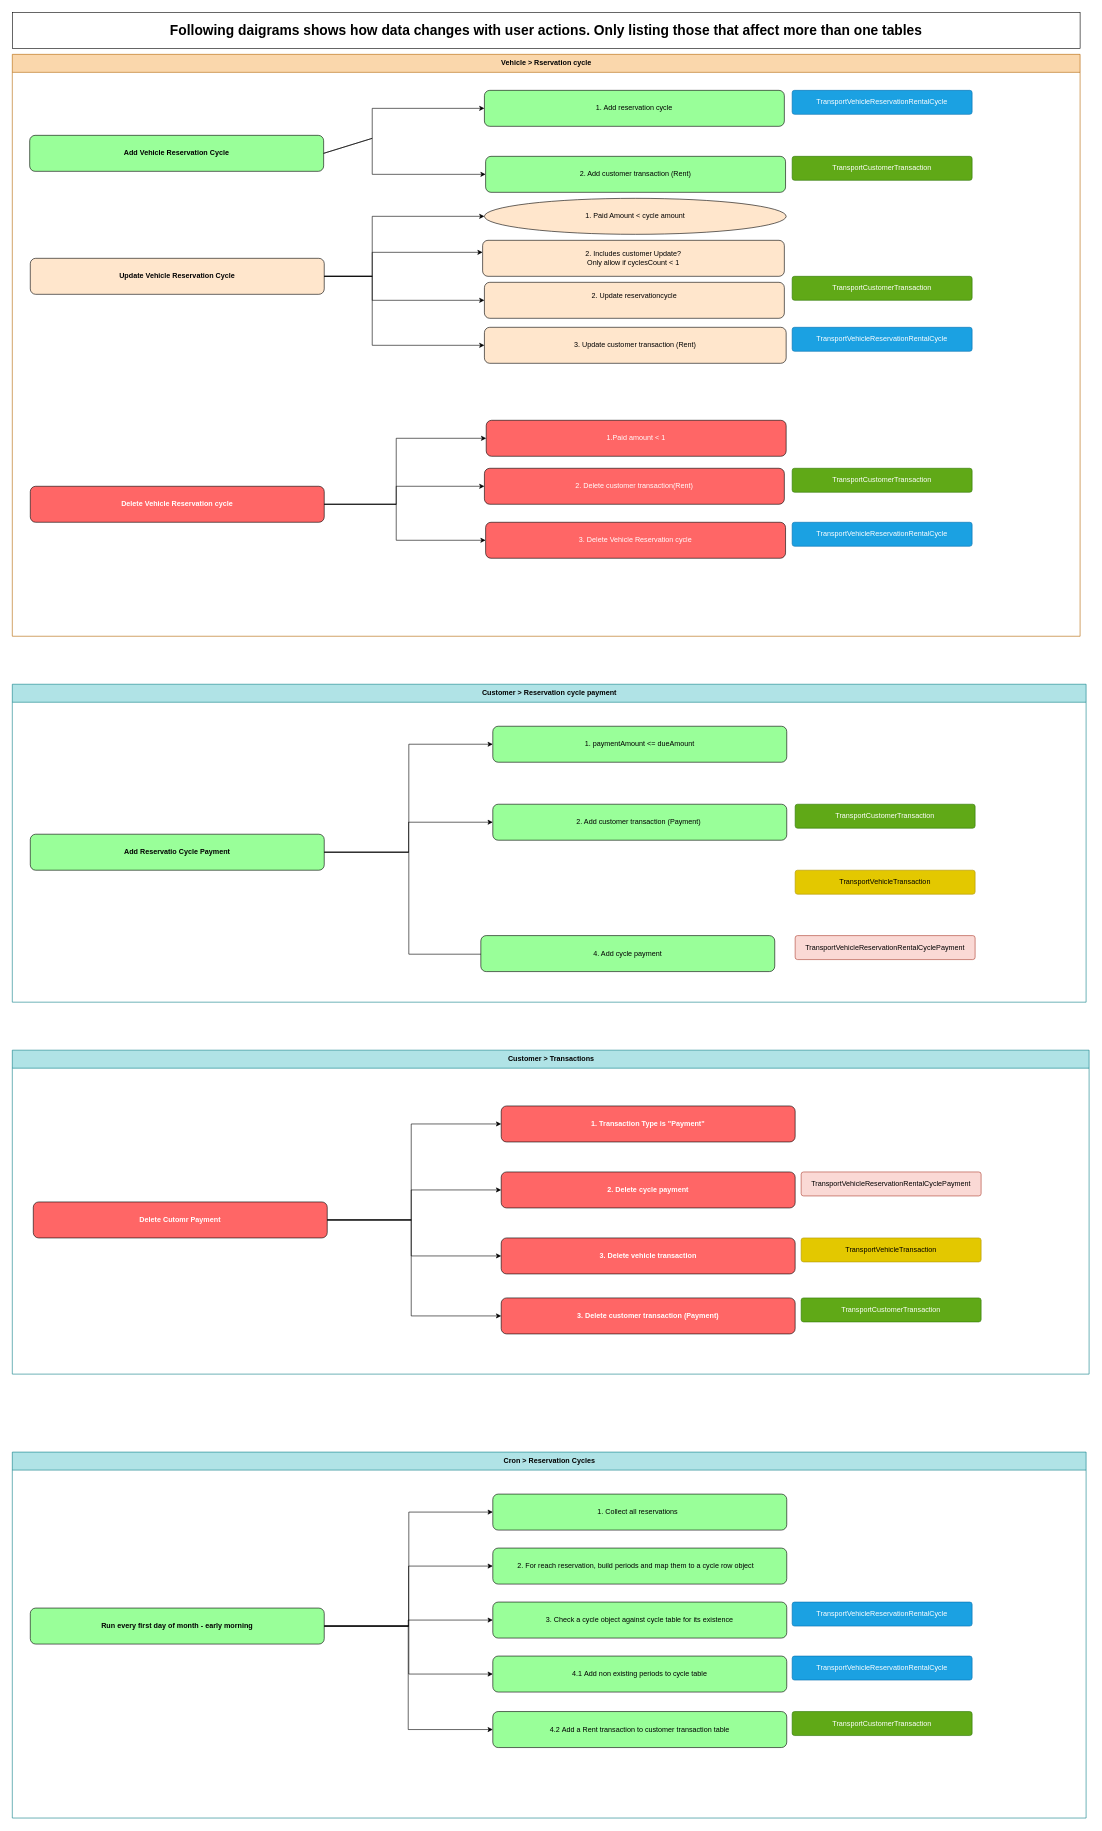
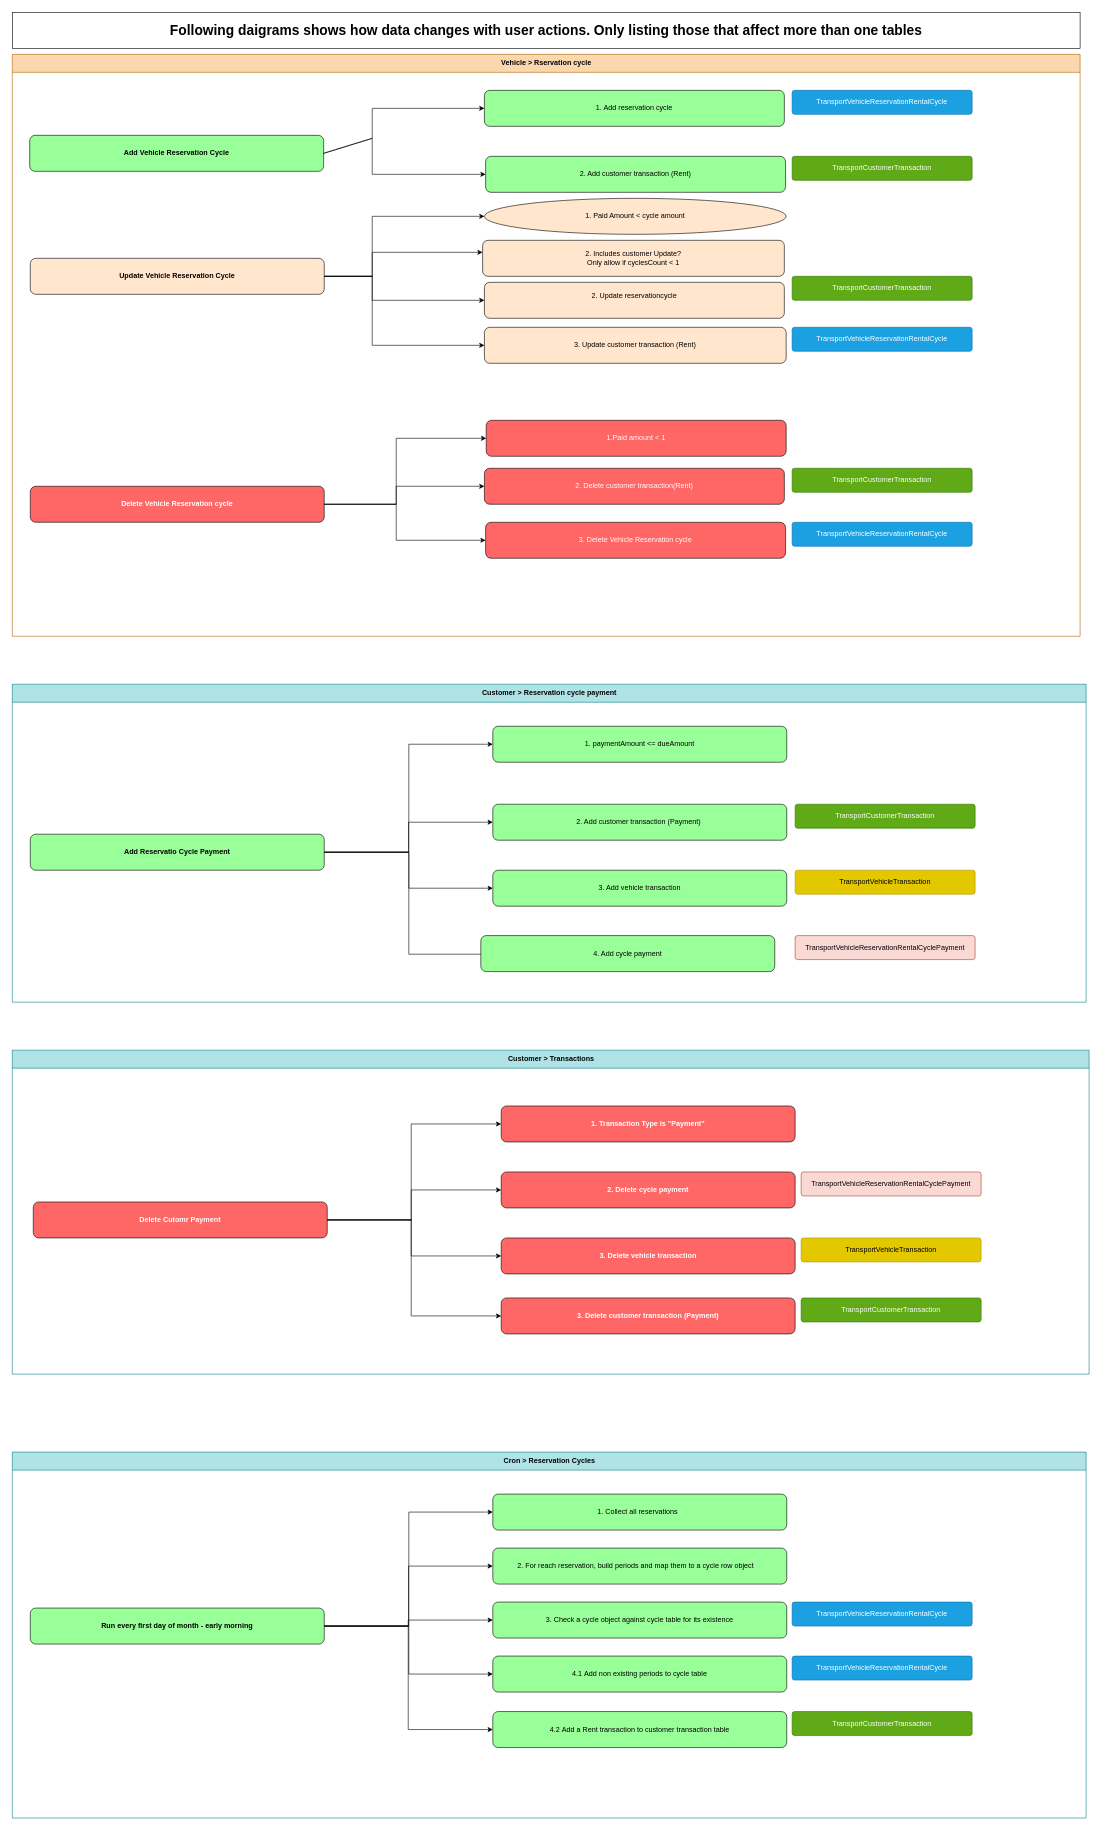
+ <mxCell id="37" value="" style="edgeStyle=orthogonalEdgeStyle;rounded=0;orthogonalLoop=1;jettySize=auto;html=1;entryX=0;entryY=0.5;entryDx=0;entryDy=0;exitX=1;exitY=0.5;exitDx=0;exitDy=0;movable=1;resizable=1;rotatable=1;deletable=1;editable=1;locked=0;connectable=1;" parent="31" source="32" target="38" edge="1"><mxGeometry relative="1" as="geometry"><mxPoint x="560" y="230" as="sourcePoint" /><Array as="points"><mxPoint x="661" y="280" /><mxPoint x="661" y="340" /></Array></mxGeometry></mxCell>
+ <mxCell id="38" value="&lt;span style=&quot;font-weight: 400;&quot;&gt;3. Add vehicle transaction&lt;/span&gt;" style="rounded=1;whiteSpace=wrap;html=1;fontStyle=1;fillColor=light-dark(#99FF99,var(--ge-dark-color, #121212));movable=1;resizable=1;rotatable=1;deletable=1;editable=1;locked=0;connectable=1;" parent="31" vertex="1"><mxGeometry x="801" y="310" width="490" height="60" as="geometry" /></mxCell>
